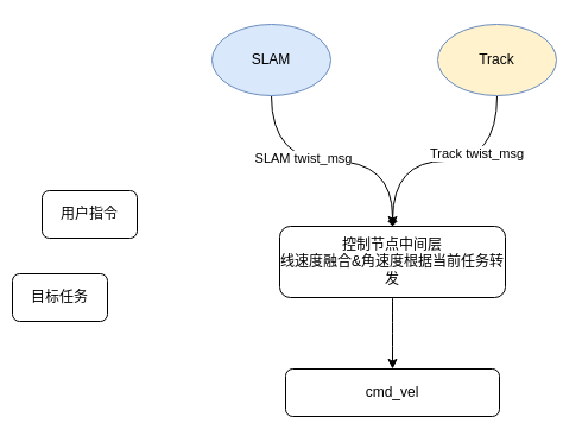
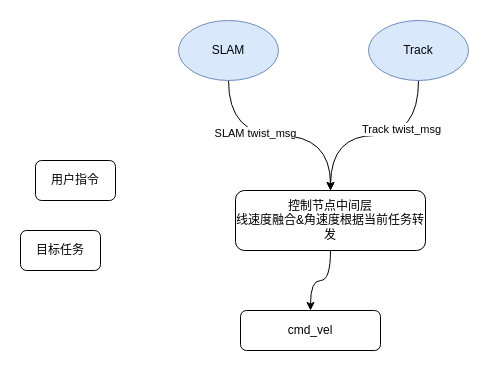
- <mxCell id="10" value="Track" style="ellipse;whiteSpace=wrap;html=1;fillColor=#fff2cc;strokeColor=#6c8ebf;" vertex="1" parent="1"><mxGeometry x="368" y="20" width="100" height="60" as="geometry" /></mxCell>
+ <mxCell id="10" value="Track" style="ellipse;whiteSpace=wrap;html=1;fillColor=#dae8fc;strokeColor=#6c8ebf;" vertex="1" parent="1"><mxGeometry x="368" y="20" width="100" height="60" as="geometry" /></mxCell>
- <mxCell id="5" style="edgeStyle=orthogonalEdgeStyle;curved=1;rounded=0;orthogonalLoop=1;jettySize=auto;html=1;exitX=0.5;exitY=1;exitDx=0;exitDy=0;entryX=0.5;entryY=0;entryDx=0;entryDy=0;endArrow=diamond;" edge="1" parent="1" source="7" target="4"><mxGeometry relative="1" as="geometry" /></mxCell>
+ <mxCell id="5" style="edgeStyle=orthogonalEdgeStyle;curved=1;rounded=0;orthogonalLoop=1;jettySize=auto;html=1;exitX=0.5;exitY=1;exitDx=0;exitDy=0;entryX=0.5;entryY=0;entryDx=0;entryDy=0;" edge="1" parent="1" source="7" target="4"><mxGeometry relative="1" as="geometry" /></mxCell>
- <mxCell id="12" value="目标任务" style="rounded=1;whiteSpace=wrap;html=1;" vertex="1" parent="1"><mxGeometry x="10" y="230" width="80" height="40" as="geometry" /></mxCell>
+ <mxCell id="12" value="目标任务" style="rounded=1;whiteSpace=wrap;html=1;" vertex="1" parent="1"><mxGeometry x="20" y="230" width="80" height="40" as="geometry" /></mxCell>
- <mxCell id="2" value="cmd_vel" style="rounded=1;whiteSpace=wrap;html=1;" vertex="1" parent="1"><mxGeometry x="240" y="310" width="180" height="40" as="geometry" /></mxCell>
+ <mxCell id="2" value="cmd_vel" style="rounded=1;whiteSpace=wrap;html=1;" vertex="1" parent="1"><mxGeometry x="240" y="310" width="140" height="40" as="geometry" /></mxCell>
